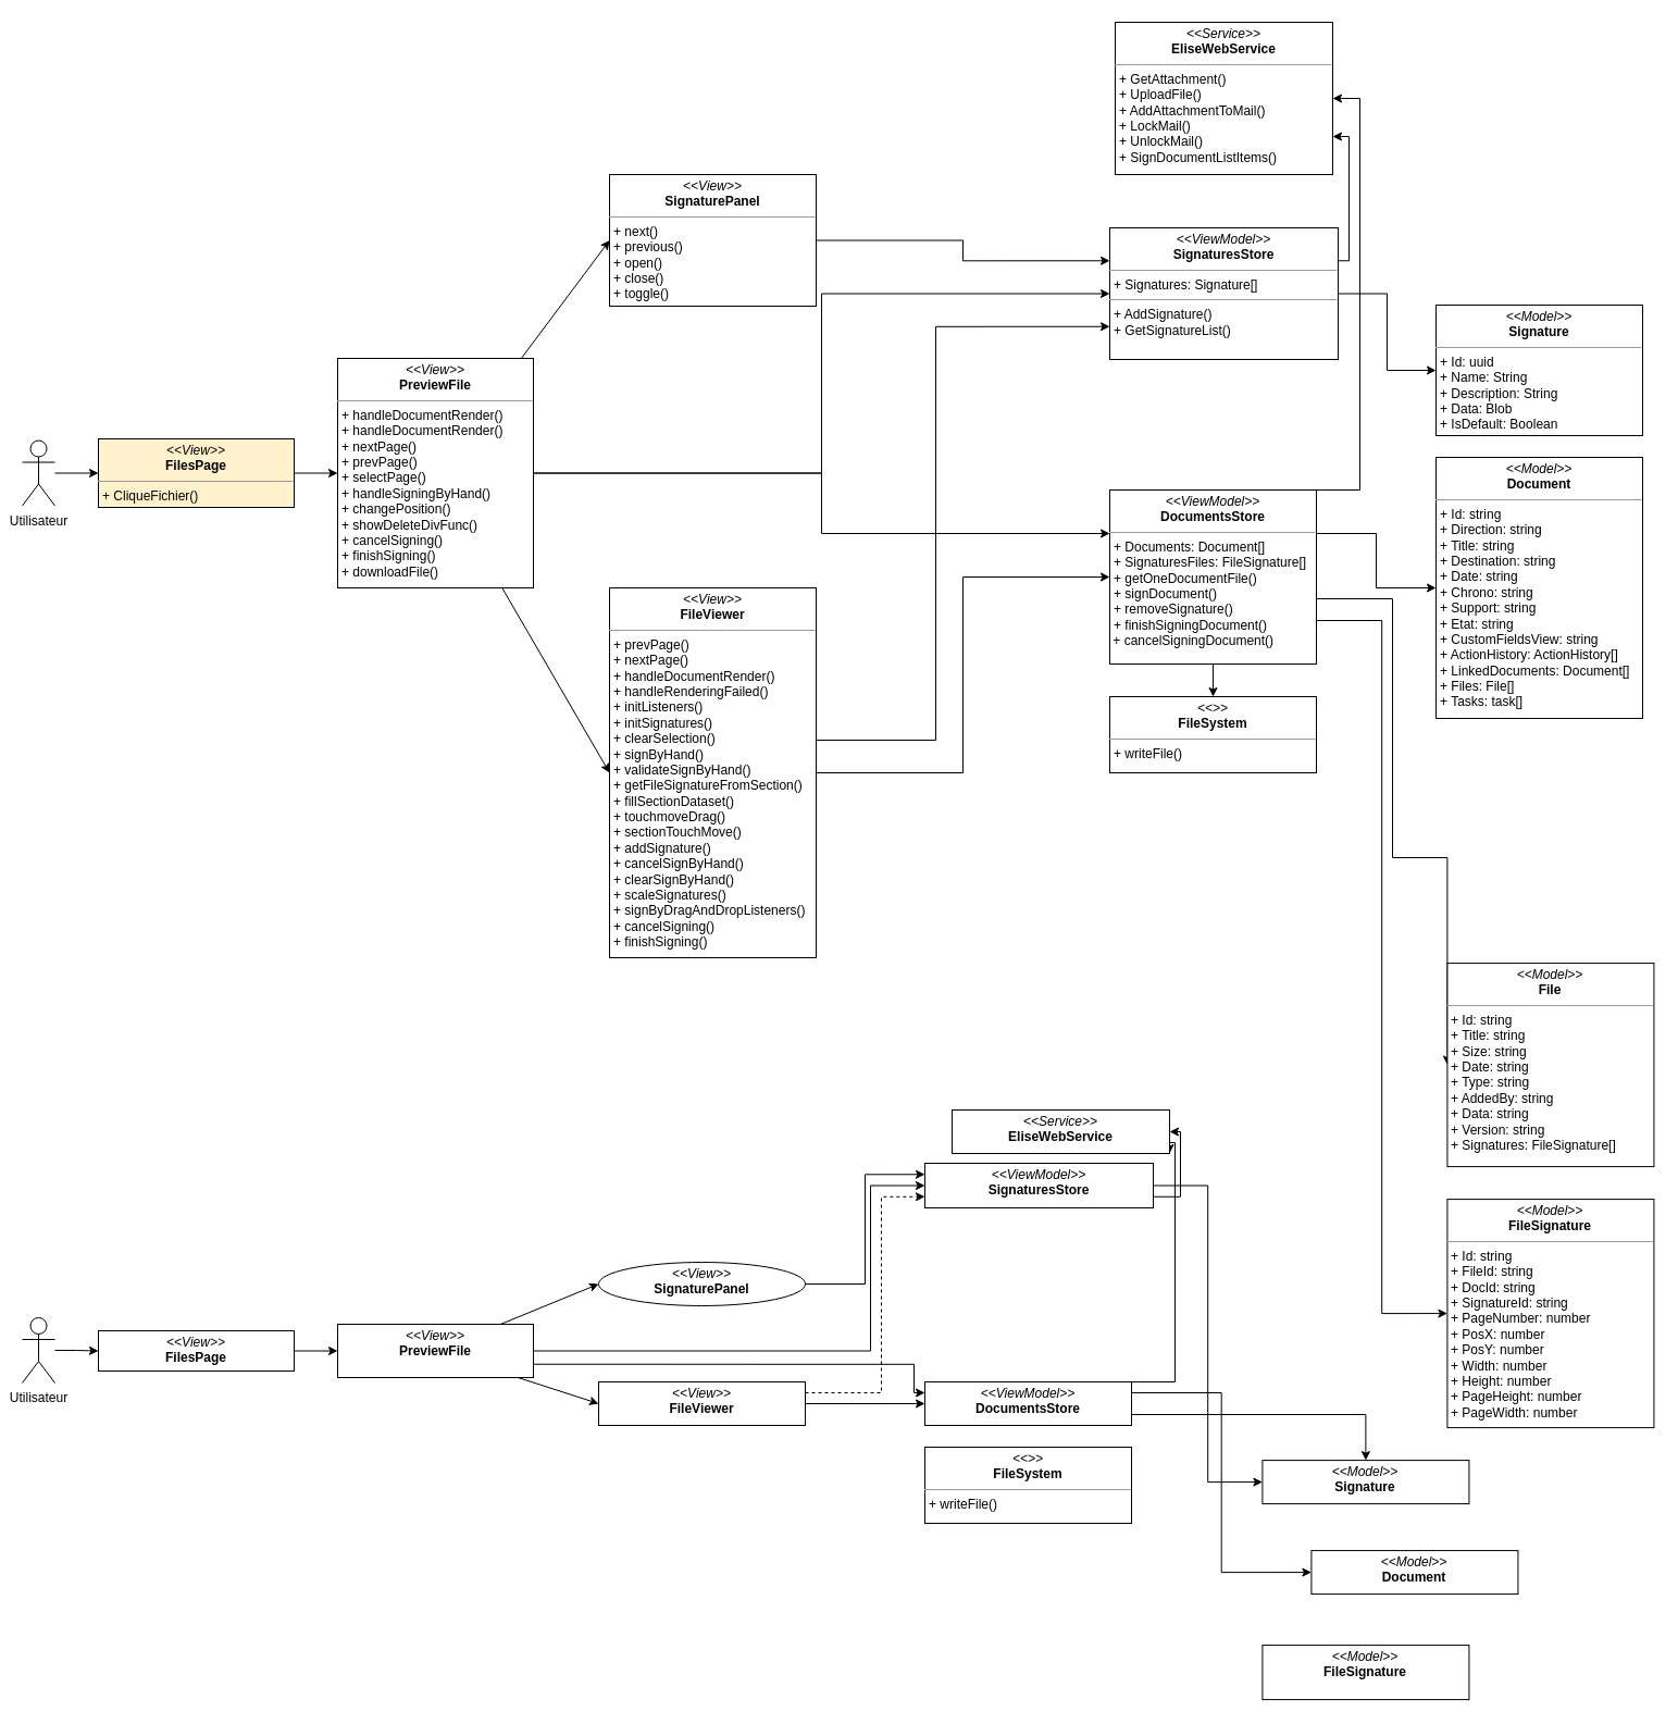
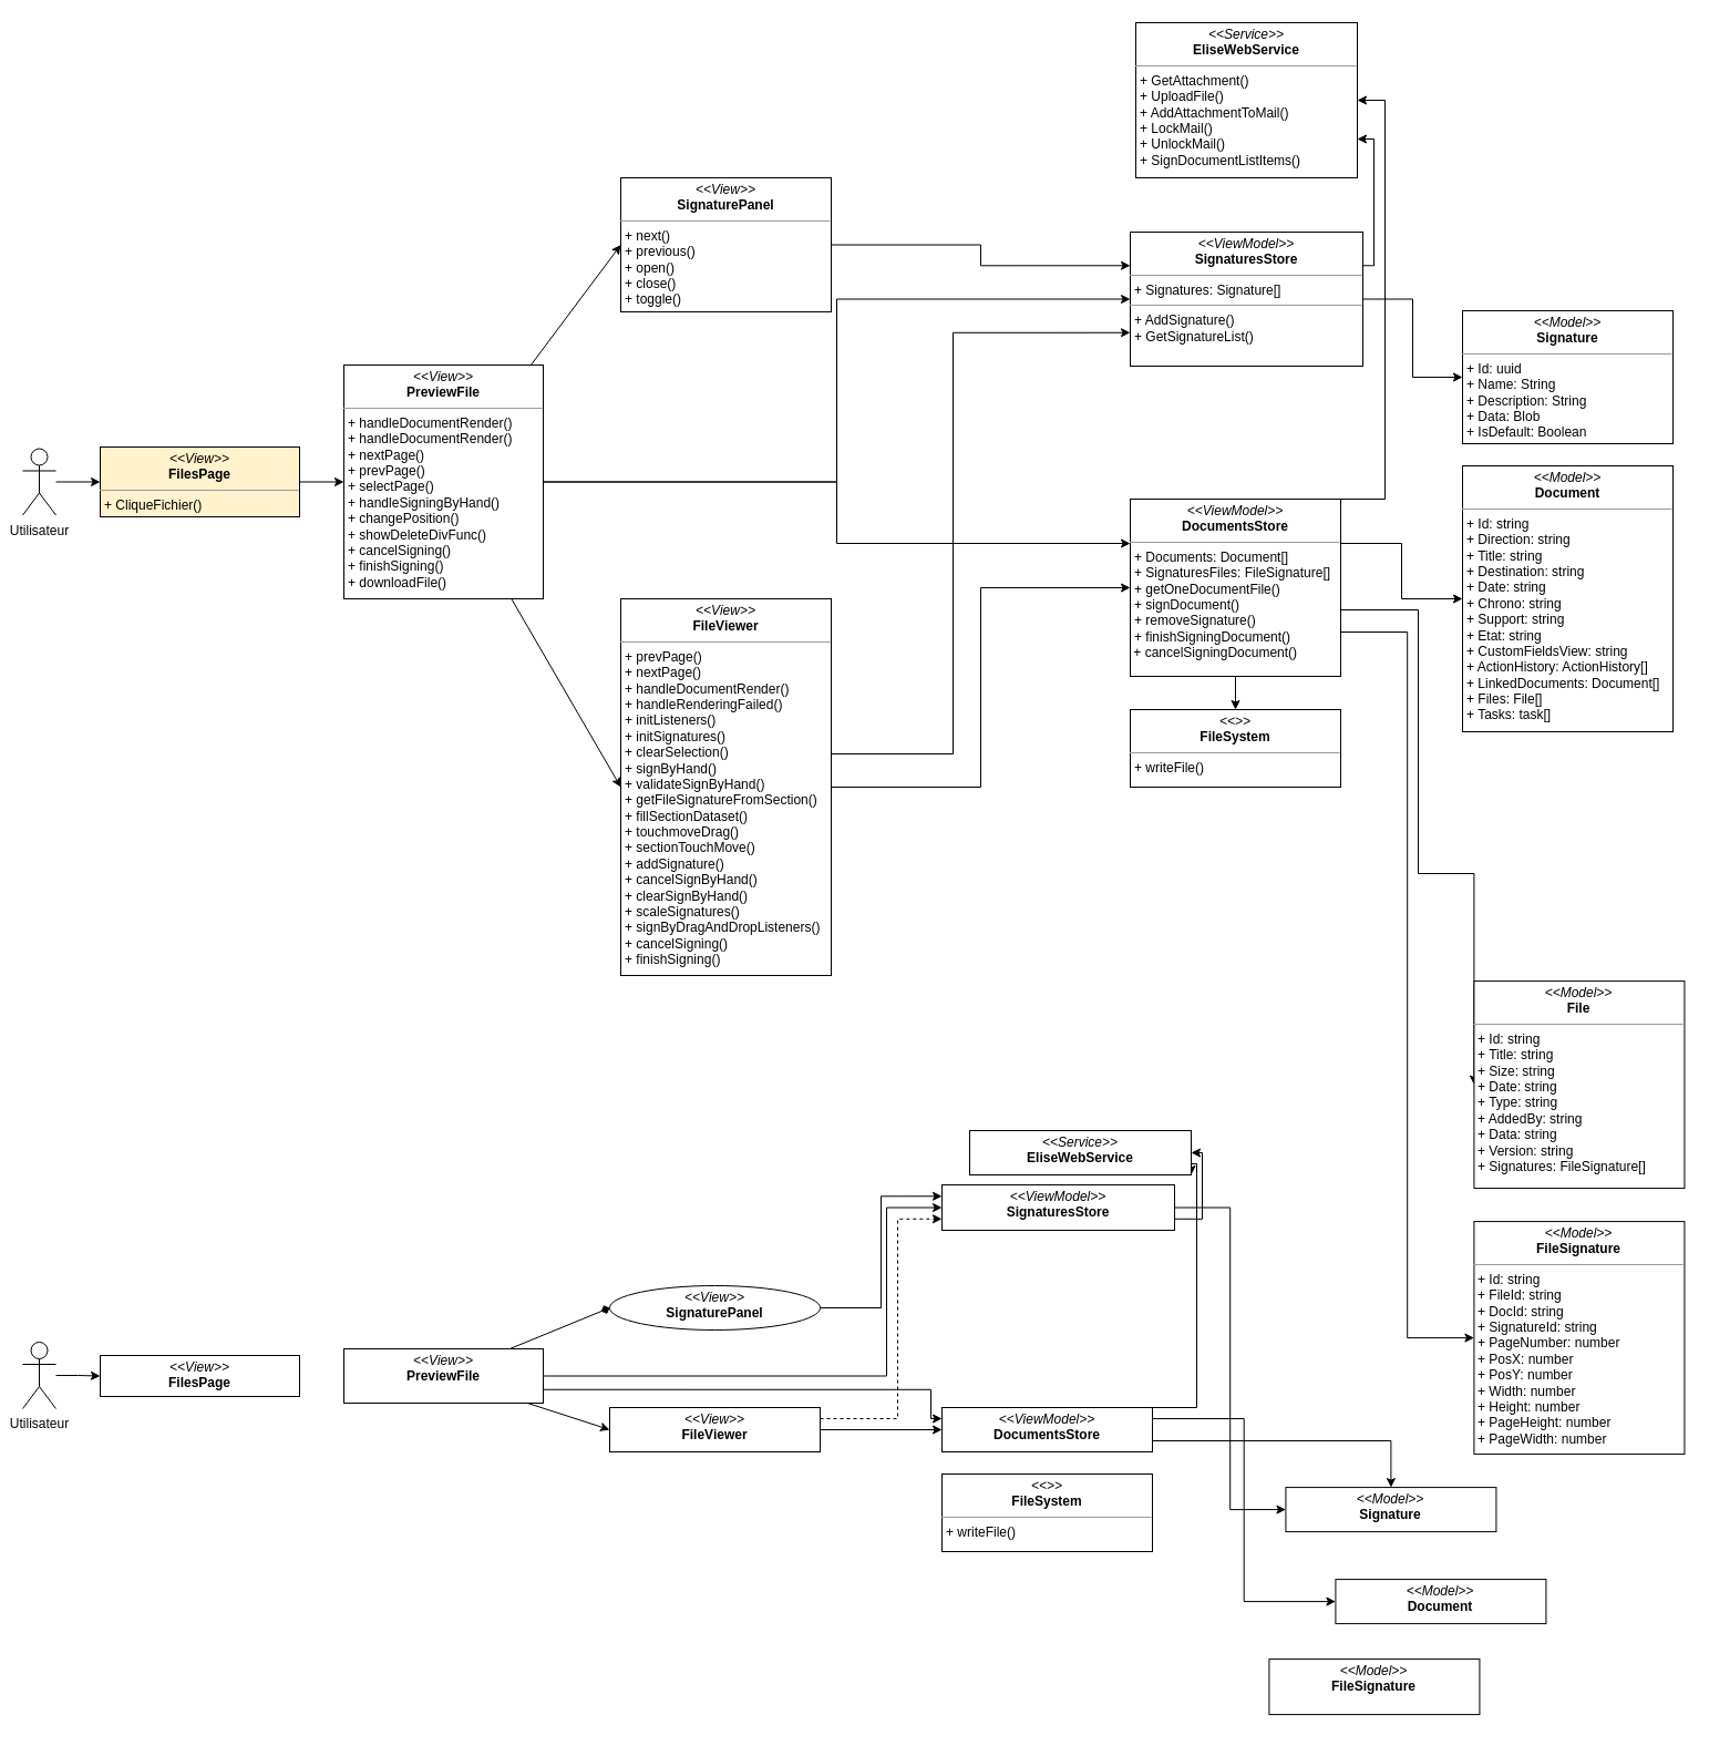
- <mxCell id="39" style="edgeStyle=none;html=1;entryX=0;entryY=0.5;entryDx=0;entryDy=0;" parent="1" source="42" target="47" edge="1"><mxGeometry relative="1" as="geometry" /></mxCell>
+ <mxCell id="39" style="edgeStyle=none;html=1;entryX=0;entryY=0.5;entryDx=0;entryDy=0;endArrow=diamond;" parent="1" source="42" target="47" edge="1"><mxGeometry relative="1" as="geometry" /></mxCell>
- <mxCell id="31" style="edgeStyle=none;html=1;entryX=0;entryY=0.5;entryDx=0;entryDy=0;" parent="1" source="32" target="42" edge="1"><mxGeometry relative="1" as="geometry" /></mxCell>
- <mxCell id="48" value="&lt;p style=&quot;margin:0px;margin-top:4px;text-align:center;&quot;&gt;&lt;i&gt;&amp;lt;&amp;lt;Model&amp;gt;&amp;gt;&lt;/i&gt;&lt;br&gt;&lt;b&gt;FileSignature&lt;/b&gt;&lt;/p&gt;" style="verticalAlign=top;align=left;overflow=fill;fontSize=12;fontFamily=Helvetica;html=1;whiteSpace=wrap;" parent="1" vertex="1"><mxGeometry x="1160.417" y="1512.083" width="190" height="50" as="geometry" /></mxCell>
+ <mxCell id="48" value="&lt;p style=&quot;margin:0px;margin-top:4px;text-align:center;&quot;&gt;&lt;i&gt;&amp;lt;&amp;lt;Model&amp;gt;&amp;gt;&lt;/i&gt;&lt;br&gt;&lt;b&gt;FileSignature&lt;/b&gt;&lt;/p&gt;" style="verticalAlign=top;align=left;overflow=fill;fontSize=12;fontFamily=Helvetica;html=1;whiteSpace=wrap;" parent="1" vertex="1"><mxGeometry x="1145.417" y="1497.083" width="190" height="50" as="geometry" /></mxCell>
